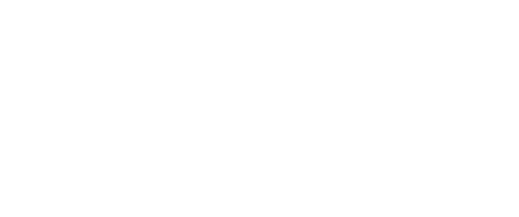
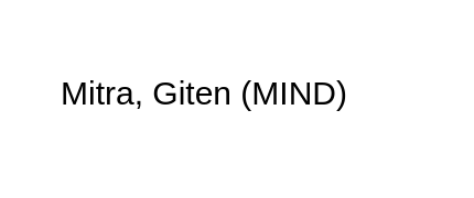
+ <mxCell id="2" value="Mitra, Giten (MIND) &lt;Giten.Mitra@mind-infotech.com&gt;" style="text;html=1;" vertex="1" parent="1"><mxGeometry x="20" y="20" width="130" height="30" as="geometry" /></mxCell>
